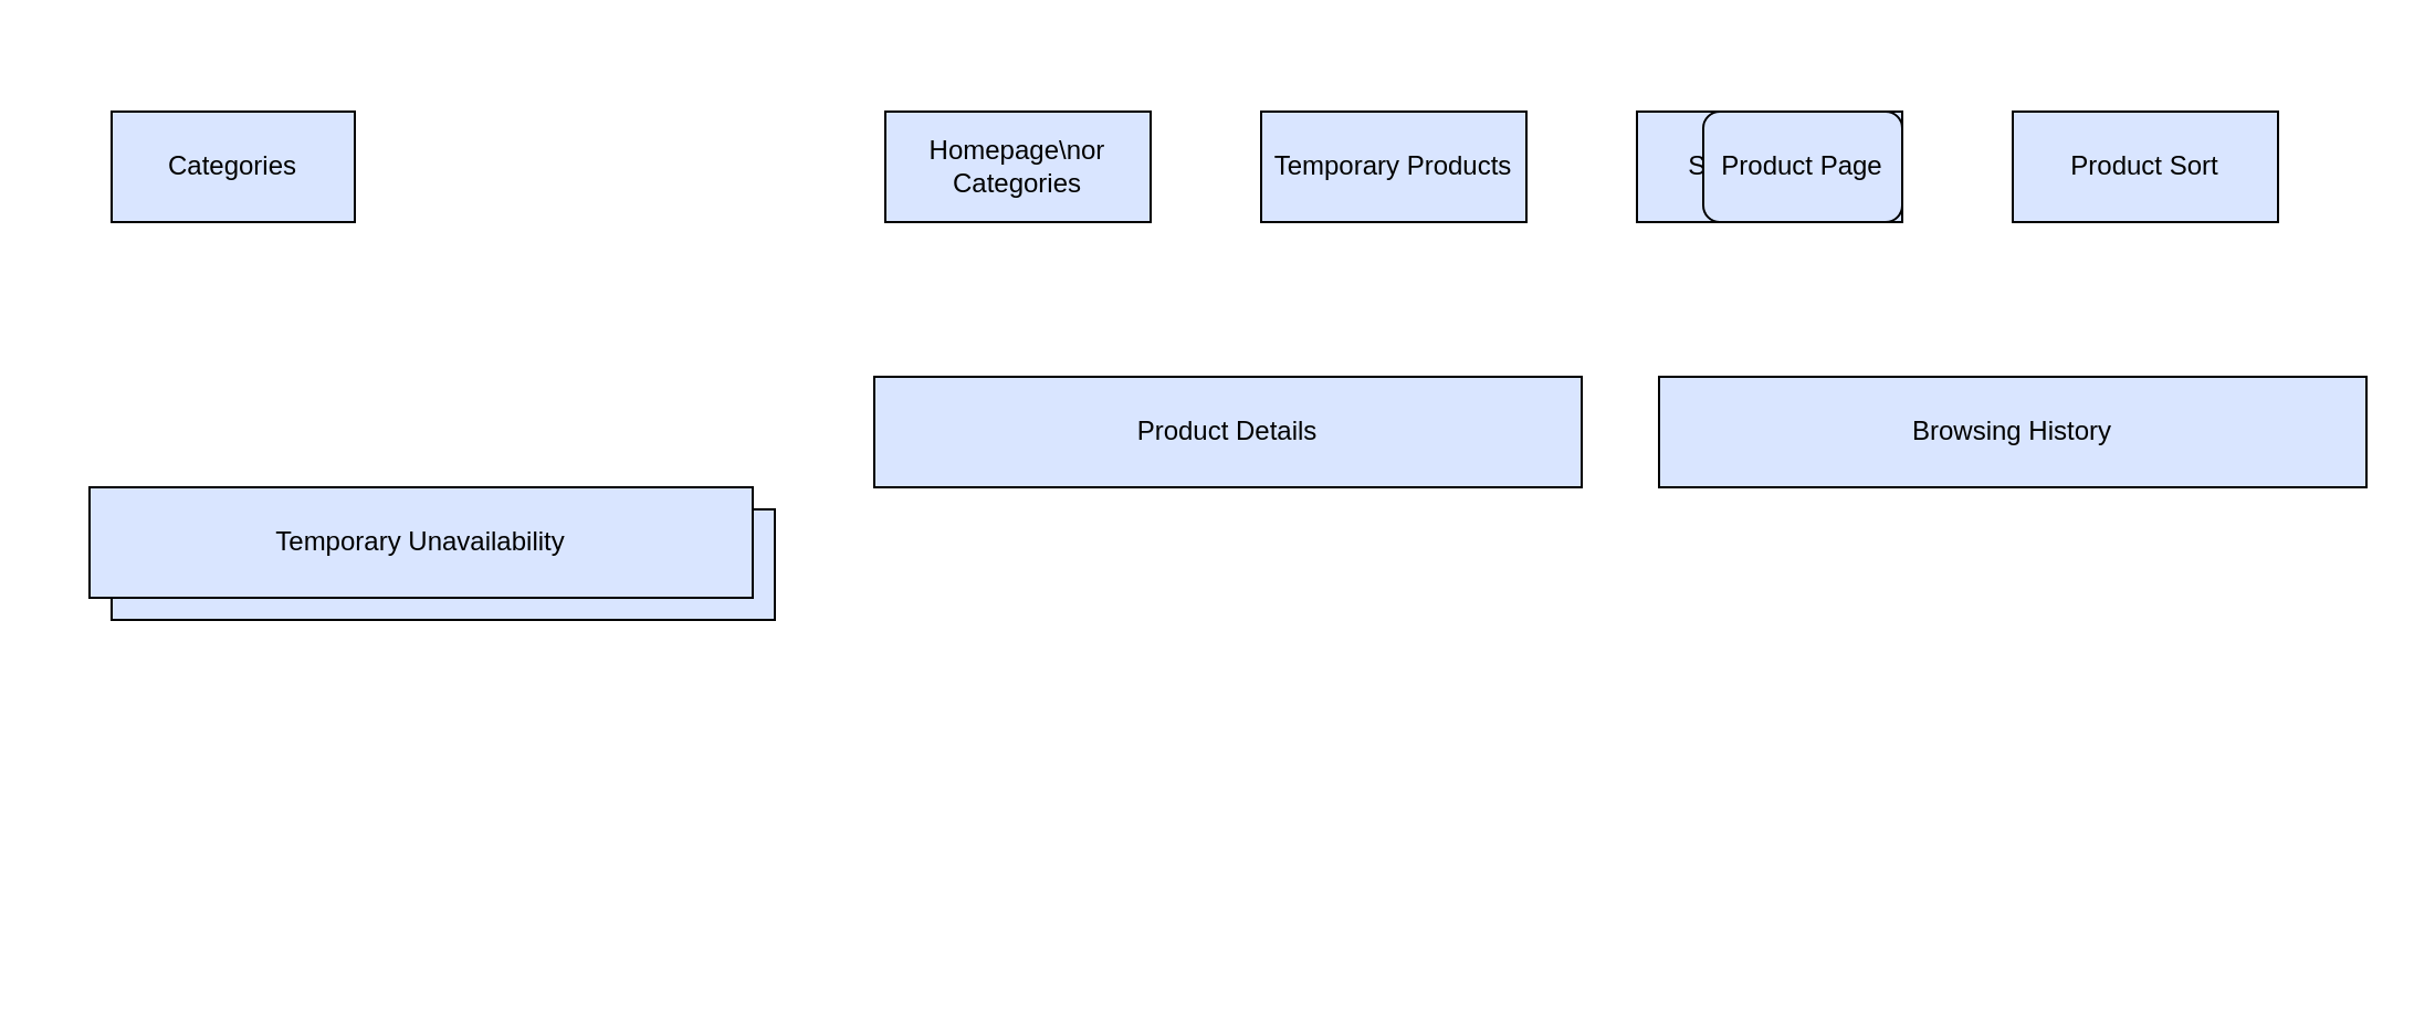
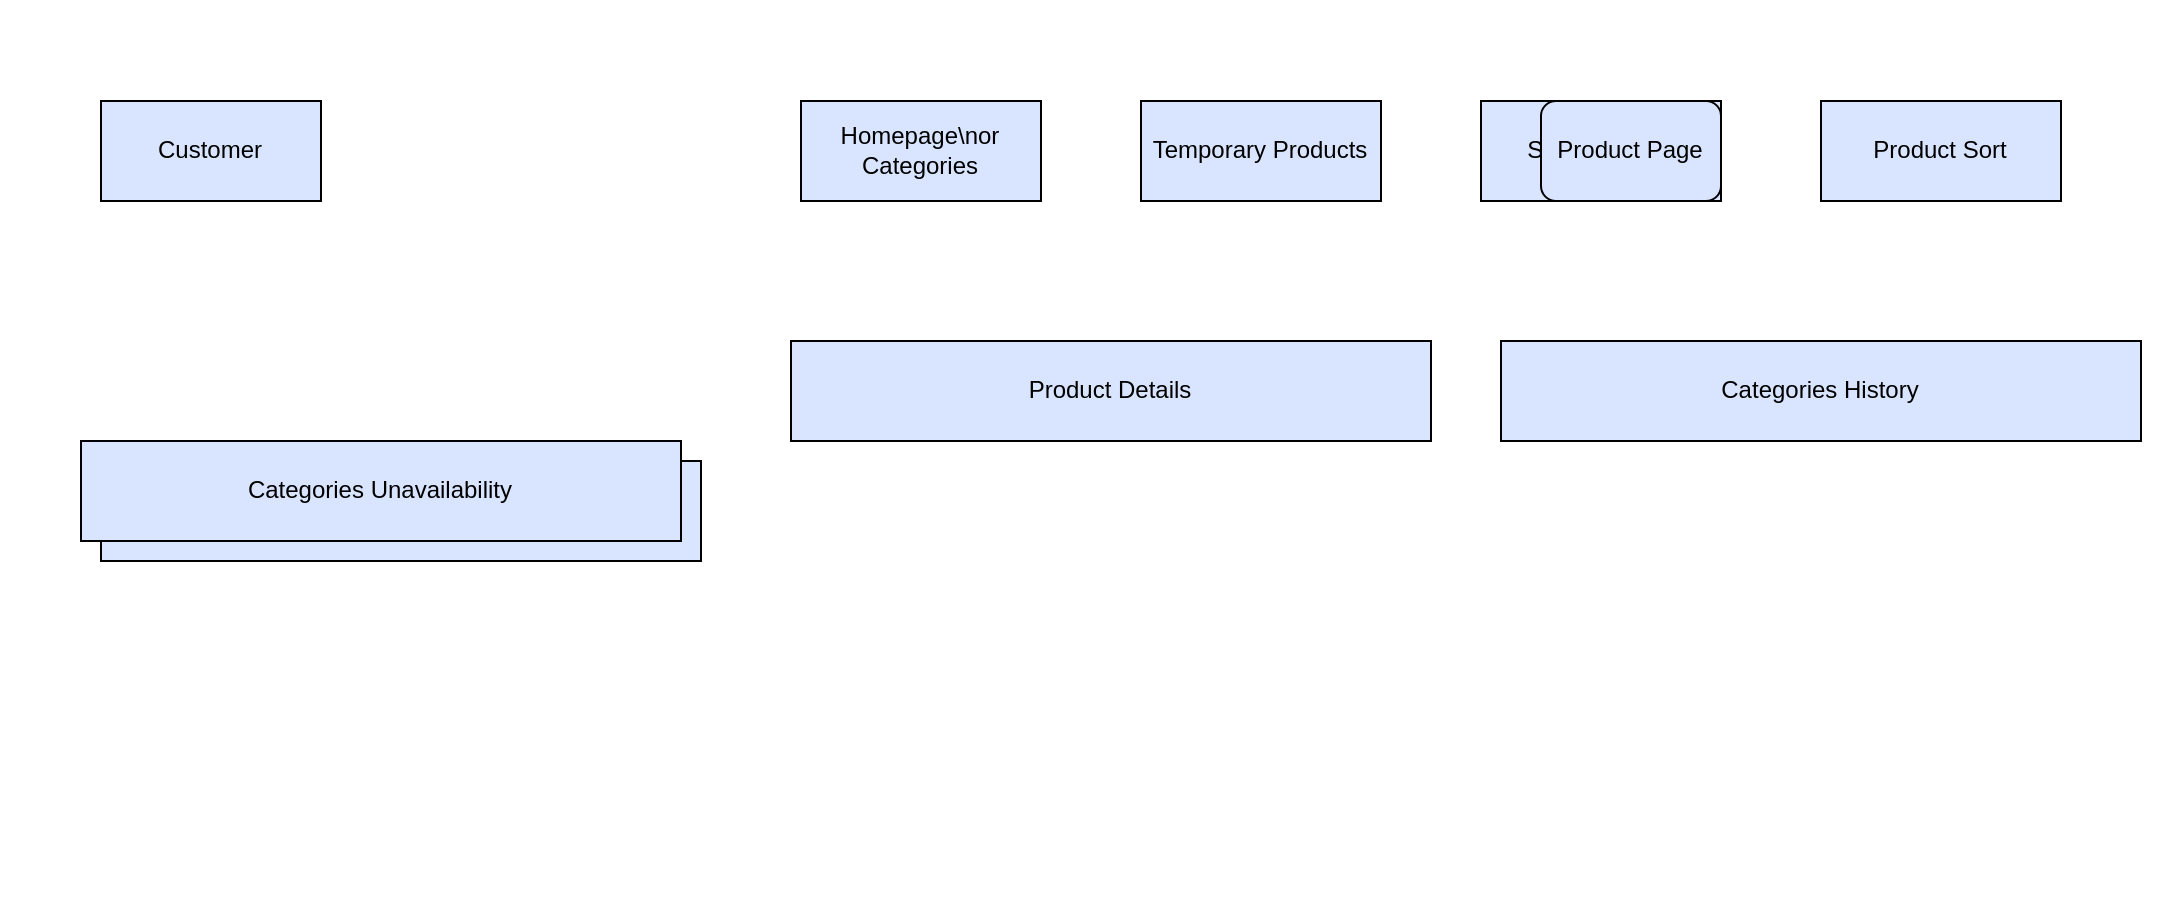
- <mxCell id="8" value="Categories" style="rounded=0;whiteSpace=wrap;html=1;fillColor=#D9E5FF;" vertex="1" connectable="0" parent="3"><mxGeometry x="20" y="20" width="110" height="50" as="geometry" /></mxCell>
+ <mxCell id="8" value="Customer" style="rounded=0;whiteSpace=wrap;html=1;fillColor=#D9E5FF;" vertex="1" connectable="0" parent="3"><mxGeometry x="20" y="20" width="110" height="50" as="geometry" /></mxCell>
- <mxCell id="19" value="Browsing History" style="rounded=0;whiteSpace=wrap;html=1;fillColor=#D9E5FF;" vertex="1" connectable="0" parent="16"><mxGeometry x="360" y="10" width="320" height="50" as="geometry" /></mxCell>
+ <mxCell id="19" value="Categories History" style="rounded=0;whiteSpace=wrap;html=1;fillColor=#D9E5FF;" vertex="1" connectable="0" parent="16"><mxGeometry x="360" y="10" width="320" height="50" as="geometry" /></mxCell>
- <mxCell id="22" value="Temporary Unavailability" style="rounded=0;whiteSpace=wrap;html=1;fillColor=#D9E5FF;" vertex="1" connectable="0" parent="14"><mxGeometry x="20" y="70" width="300" height="50" as="geometry" /></mxCell>
+ <mxCell id="22" value="Categories Unavailability" style="rounded=0;whiteSpace=wrap;html=1;fillColor=#D9E5FF;" vertex="1" connectable="0" parent="14"><mxGeometry x="20" y="70" width="300" height="50" as="geometry" /></mxCell>
